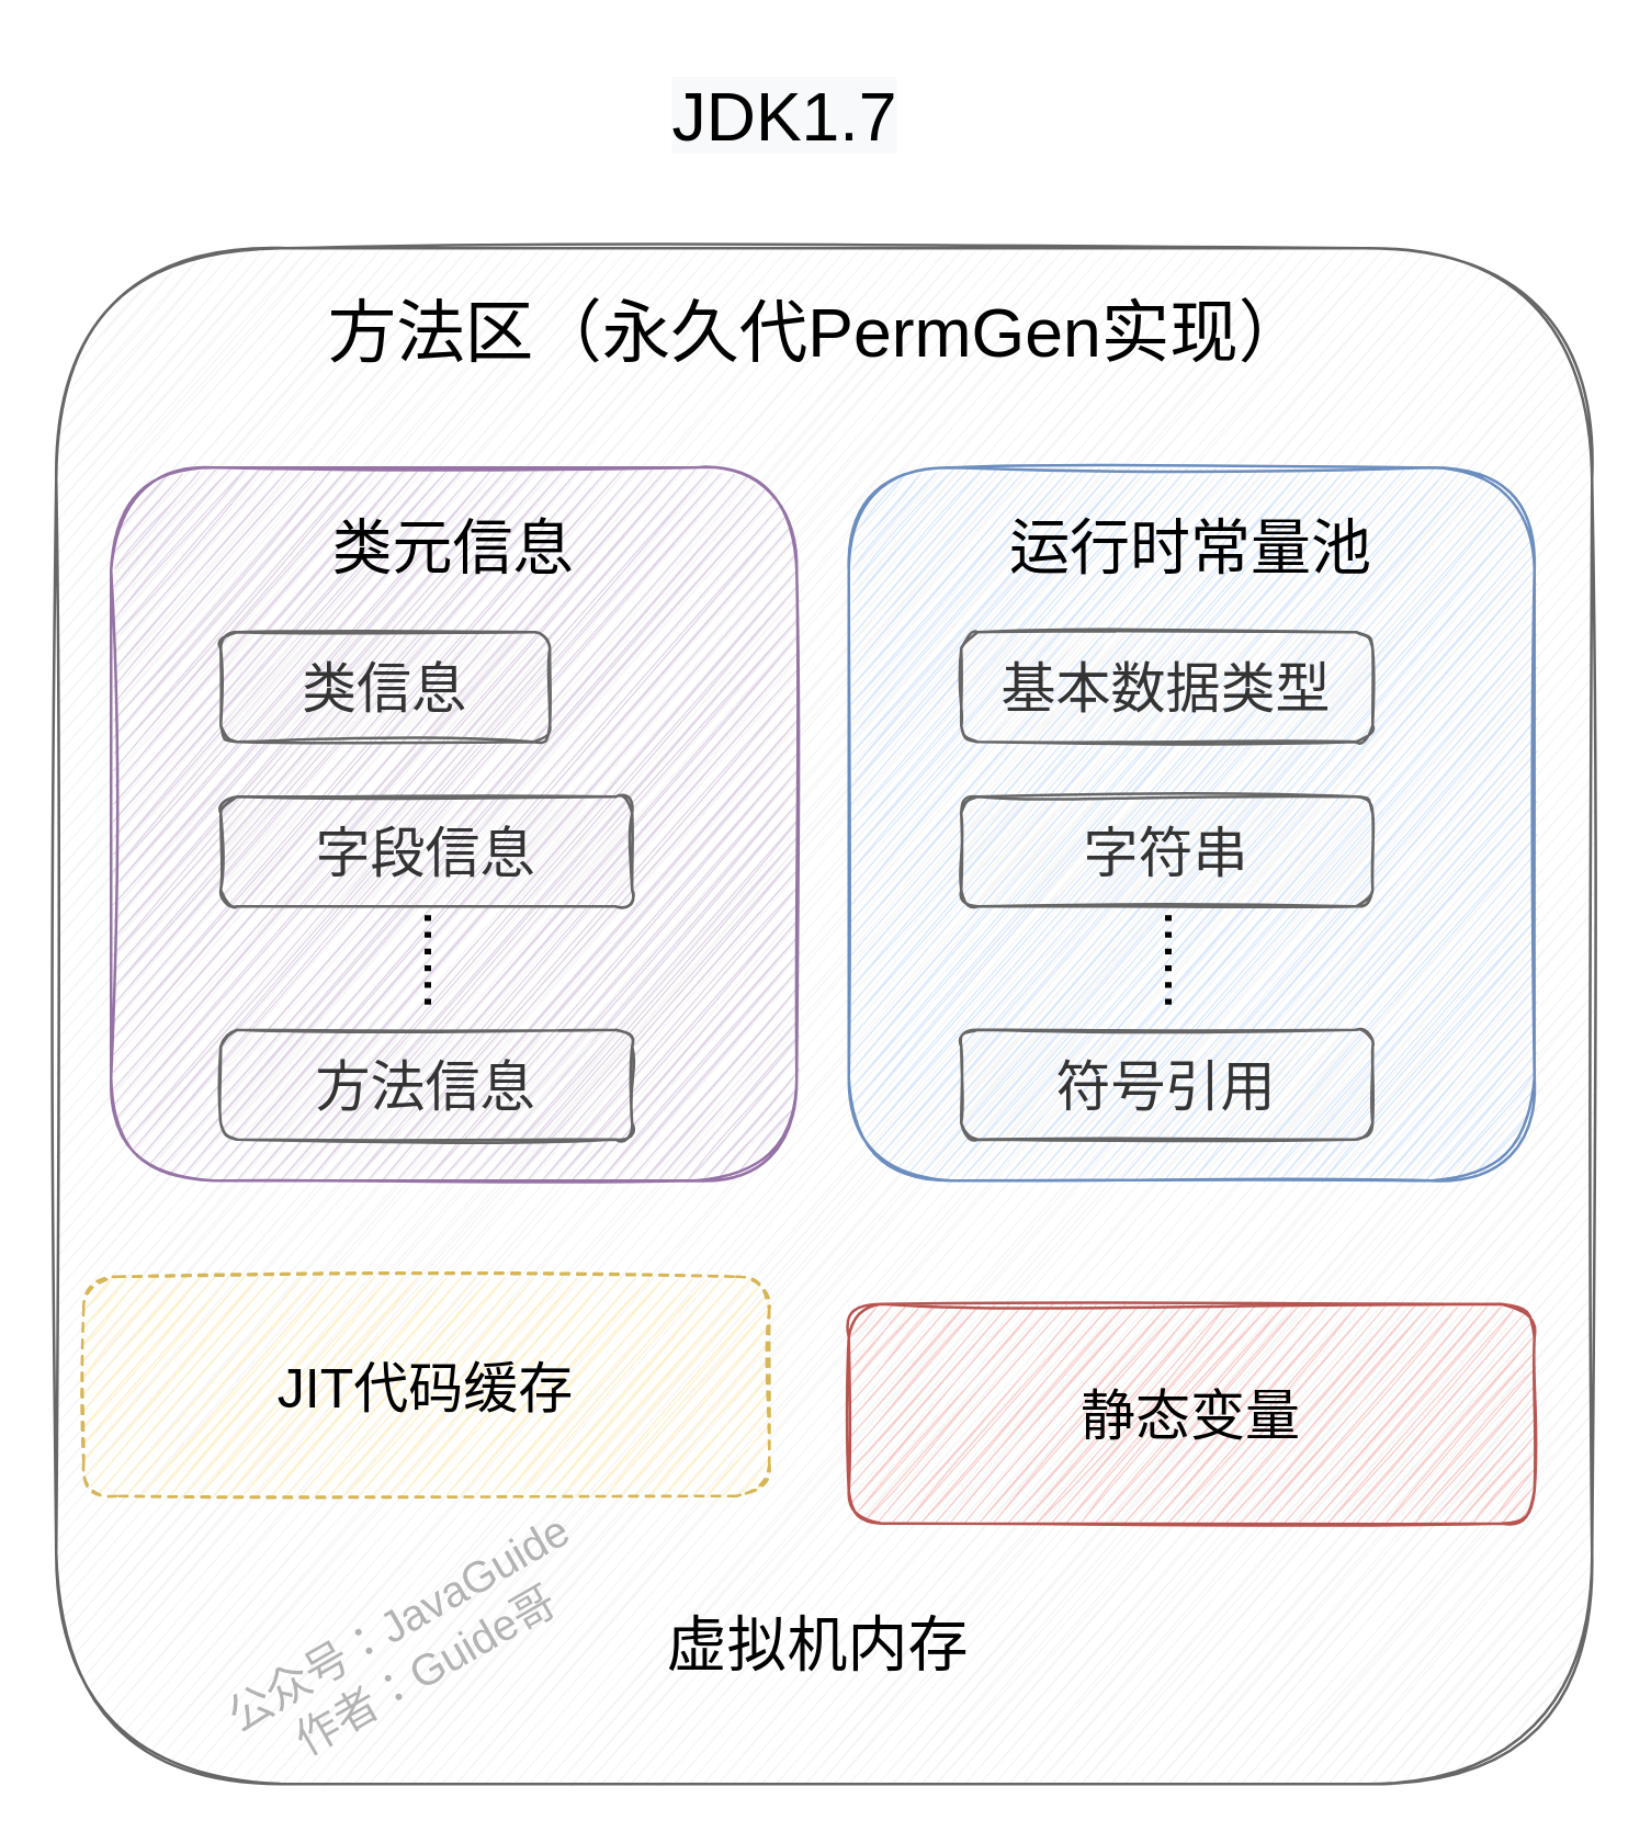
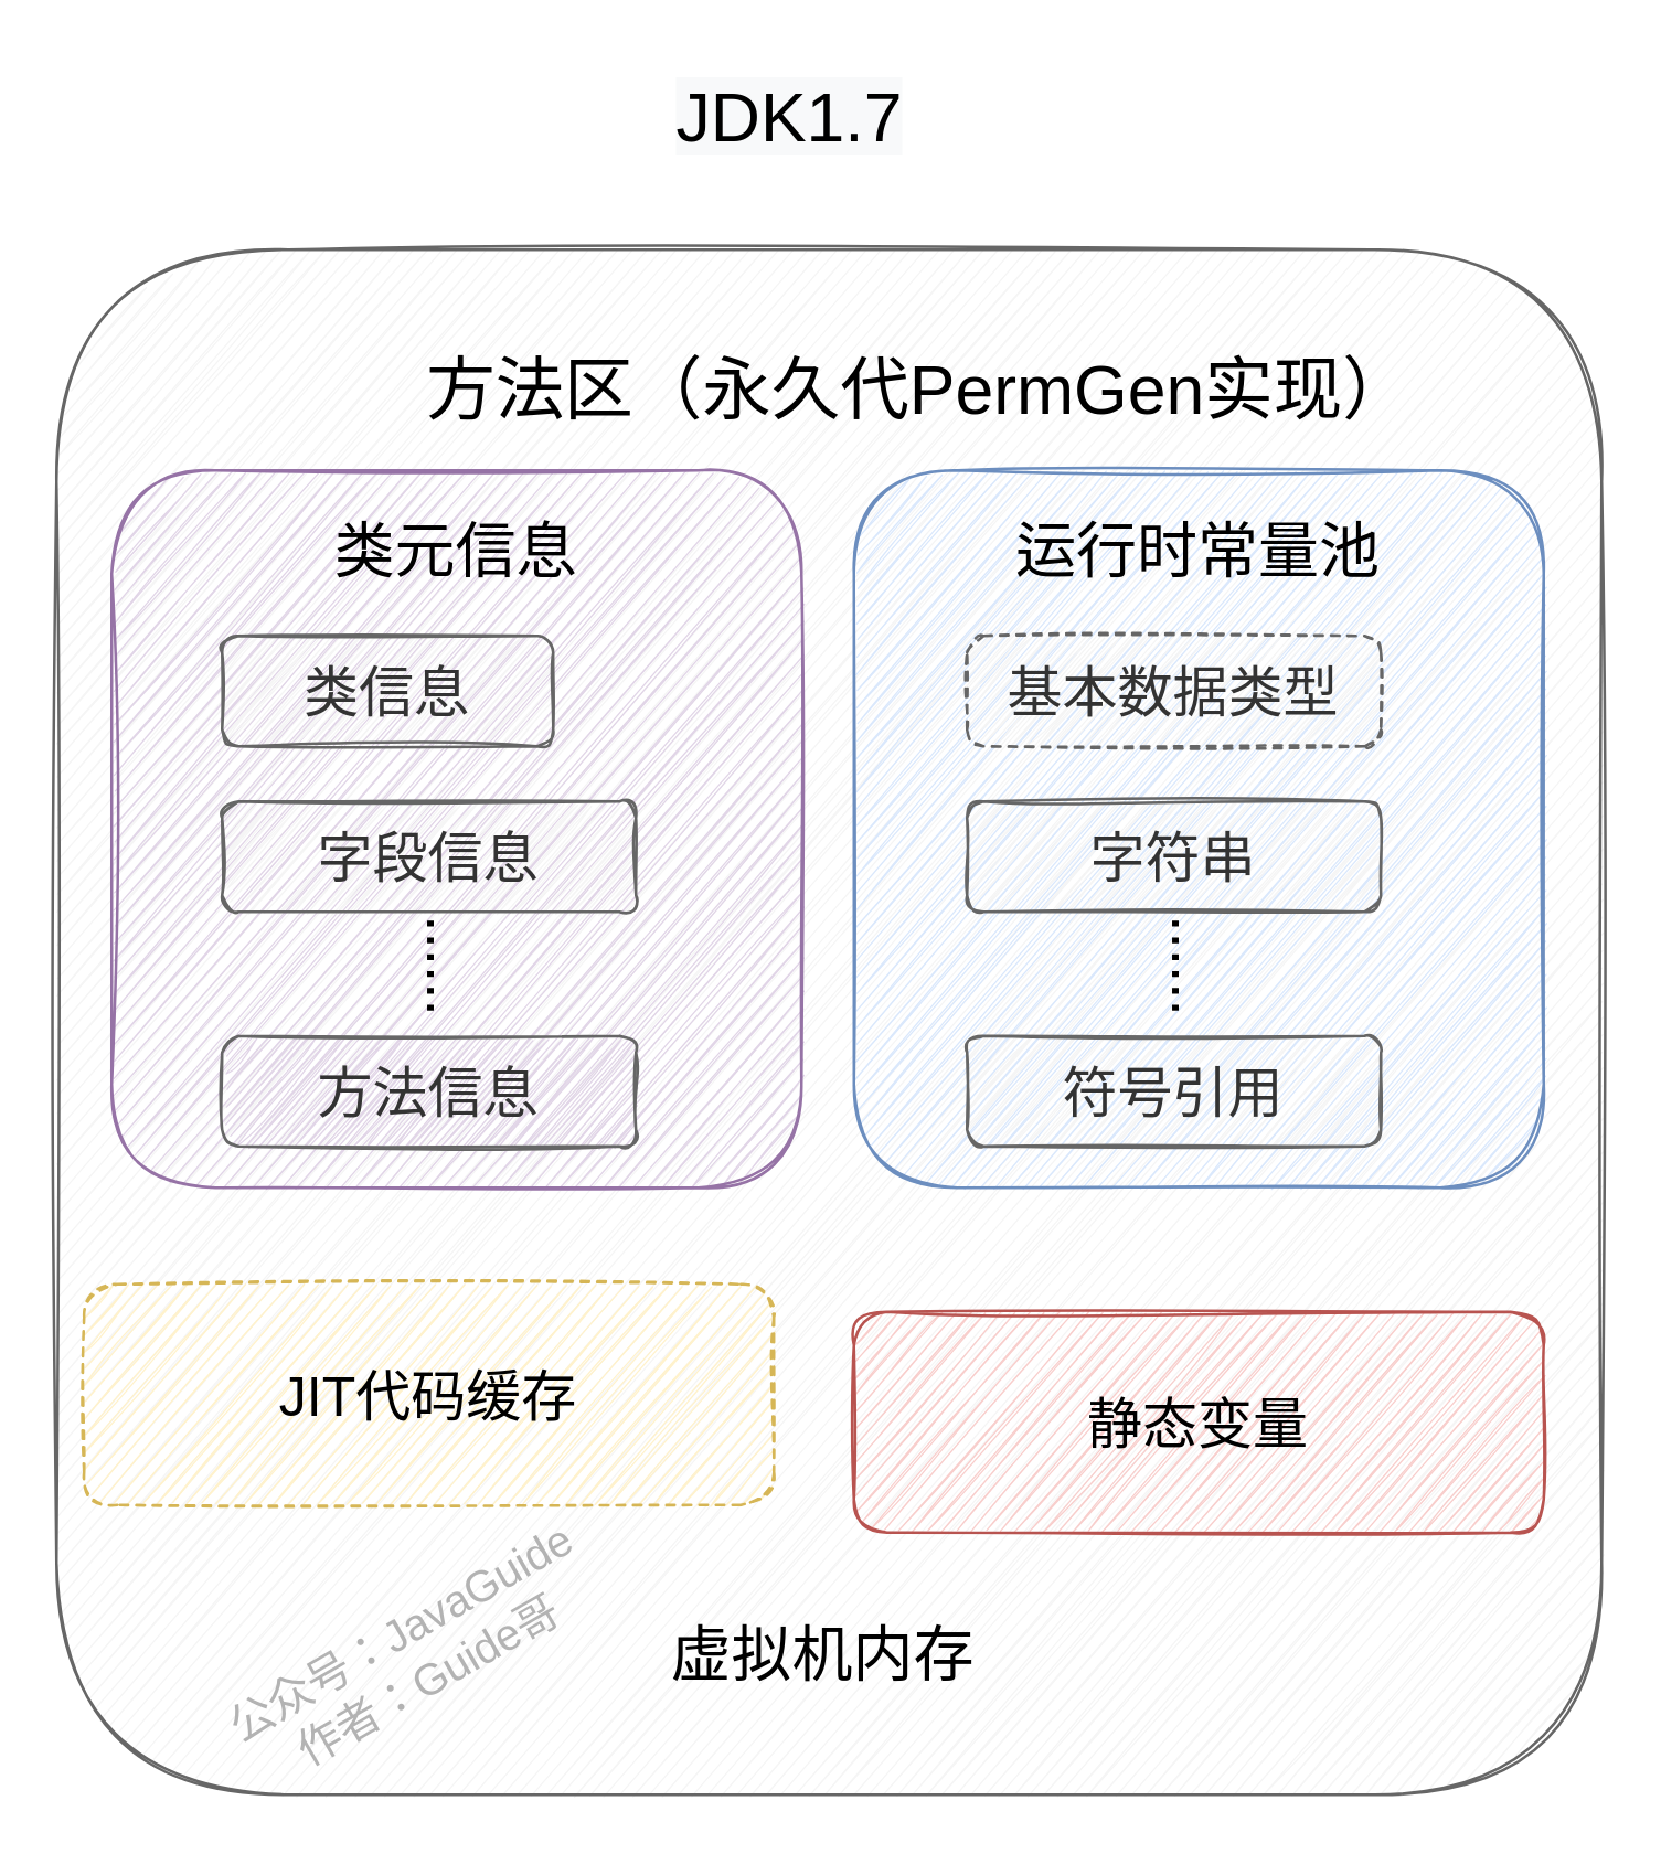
- <mxCell id="3" value="方法区（永久代PermGen实现）" style="text;html=1;strokeColor=none;fillColor=none;align=center;verticalAlign=middle;whiteSpace=wrap;rounded=0;fontSize=25;" parent="1" vertex="1"><mxGeometry x="63" y="110" width="470" height="20" as="geometry" /></mxCell>
+ <mxCell id="3" value="方法区（永久代PermGen实现）" style="text;html=1;strokeColor=none;fillColor=none;align=center;verticalAlign=middle;whiteSpace=wrap;rounded=0;fontSize=25;" parent="1" vertex="1"><mxGeometry x="98" y="130" width="470" height="20" as="geometry" /></mxCell>
- <mxCell id="14" value="&lt;span&gt;基本数据类型&lt;/span&gt;" style="rounded=1;whiteSpace=wrap;html=1;fillColor=#f5f5f5;strokeColor=#666666;sketch=1;fontSize=20;fontColor=#333333;" parent="1" vertex="1"><mxGeometry x="350" y="230" width="150" height="40" as="geometry" /></mxCell>
+ <mxCell id="14" value="&lt;span&gt;基本数据类型&lt;/span&gt;" style="rounded=1;whiteSpace=wrap;html=1;fillColor=#f5f5f5;strokeColor=#666666;sketch=1;fontSize=20;fontColor=#333333;dashed=1;" parent="1" vertex="1"><mxGeometry x="350" y="230" width="150" height="40" as="geometry" /></mxCell>
- <mxCell id="12" value="方法信息" style="rounded=1;whiteSpace=wrap;html=1;fillColor=#f5f5f5;strokeColor=#666666;sketch=1;fontSize=20;fontColor=#333333;" parent="1" vertex="1"><mxGeometry x="80" y="375" width="150" height="40" as="geometry" /></mxCell>
+ <mxCell id="12" value="方法信息" style="rounded=1;whiteSpace=wrap;html=1;fillColor=#e1d5e7;strokeColor=#666666;sketch=1;fontSize=20;fontColor=#333333;" parent="1" vertex="1"><mxGeometry x="80" y="375" width="150" height="40" as="geometry" /></mxCell>
